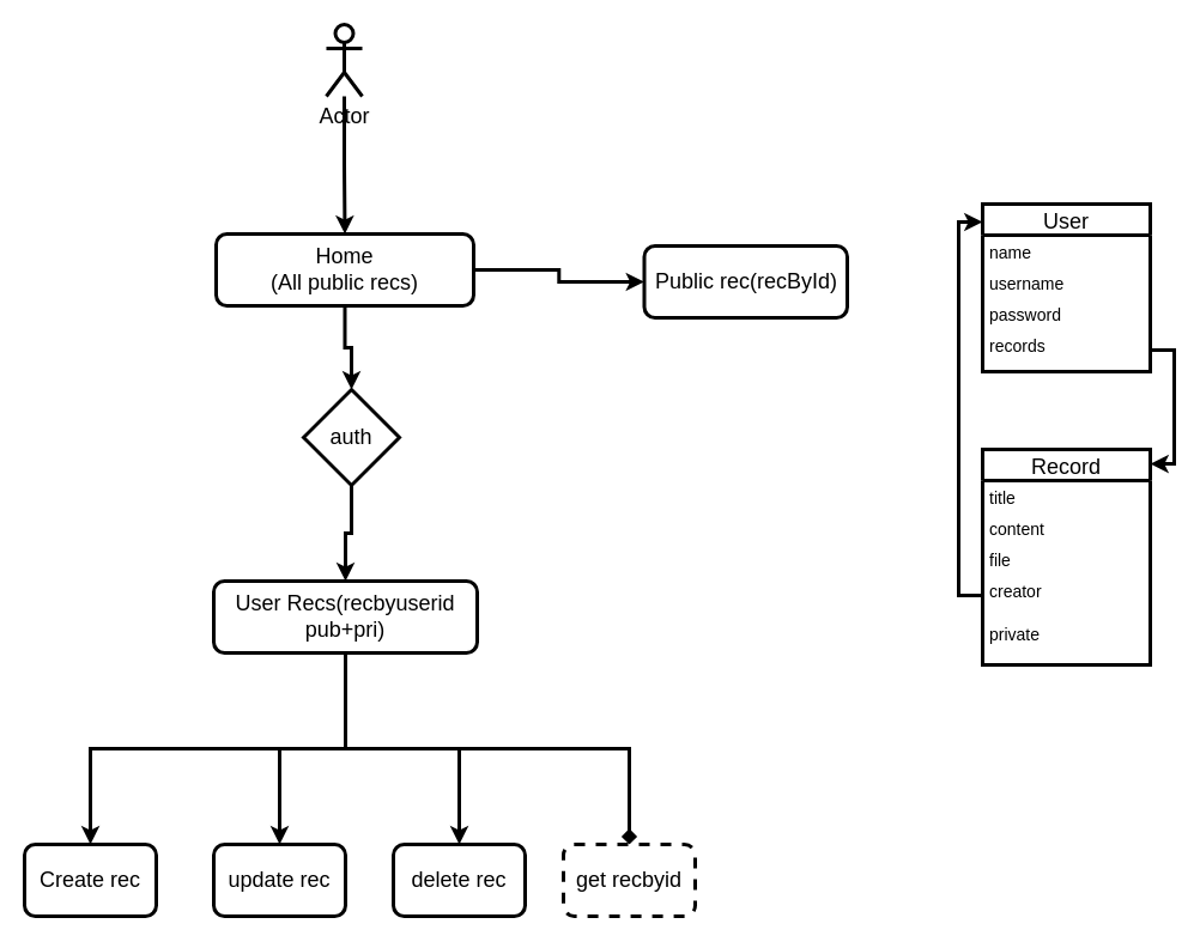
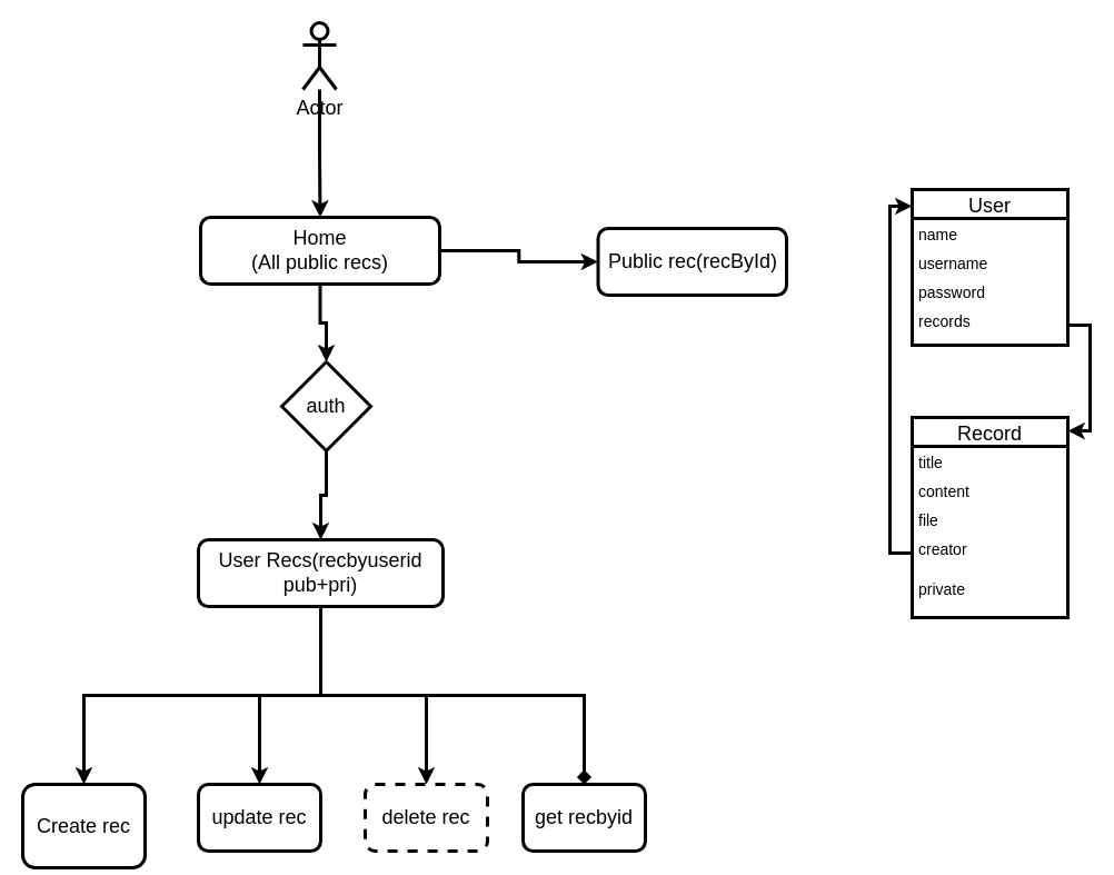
- <mxCell id="15" value="Create rec" style="rounded=1;whiteSpace=wrap;html=1;fontSize=18;strokeWidth=3;" parent="1" vertex="1"><mxGeometry x="20" y="705" width="110" height="60" as="geometry" /></mxCell>
+ <mxCell id="15" value="Create rec" style="rounded=1;whiteSpace=wrap;html=1;fontSize=18;strokeWidth=3;" parent="1" vertex="1"><mxGeometry x="20" y="705" width="110" height="75" as="geometry" /></mxCell>
- <mxCell id="17" value="delete rec" style="rounded=1;whiteSpace=wrap;html=1;fontSize=18;strokeWidth=3;" parent="1" vertex="1"><mxGeometry x="328" y="705" width="110" height="60" as="geometry" /></mxCell>
+ <mxCell id="17" value="delete rec" style="rounded=1;whiteSpace=wrap;html=1;fontSize=18;strokeWidth=3;dashed=1;" parent="1" vertex="1"><mxGeometry x="328" y="705" width="110" height="60" as="geometry" /></mxCell>
- <mxCell id="18" value="get recbyid" style="rounded=1;whiteSpace=wrap;html=1;fontSize=18;strokeWidth=3;dashed=1;" parent="1" vertex="1"><mxGeometry x="470" y="705" width="110" height="60" as="geometry" /></mxCell>
+ <mxCell id="18" value="get recbyid" style="rounded=1;whiteSpace=wrap;html=1;fontSize=18;strokeWidth=3;" parent="1" vertex="1"><mxGeometry x="470" y="705" width="110" height="60" as="geometry" /></mxCell>
